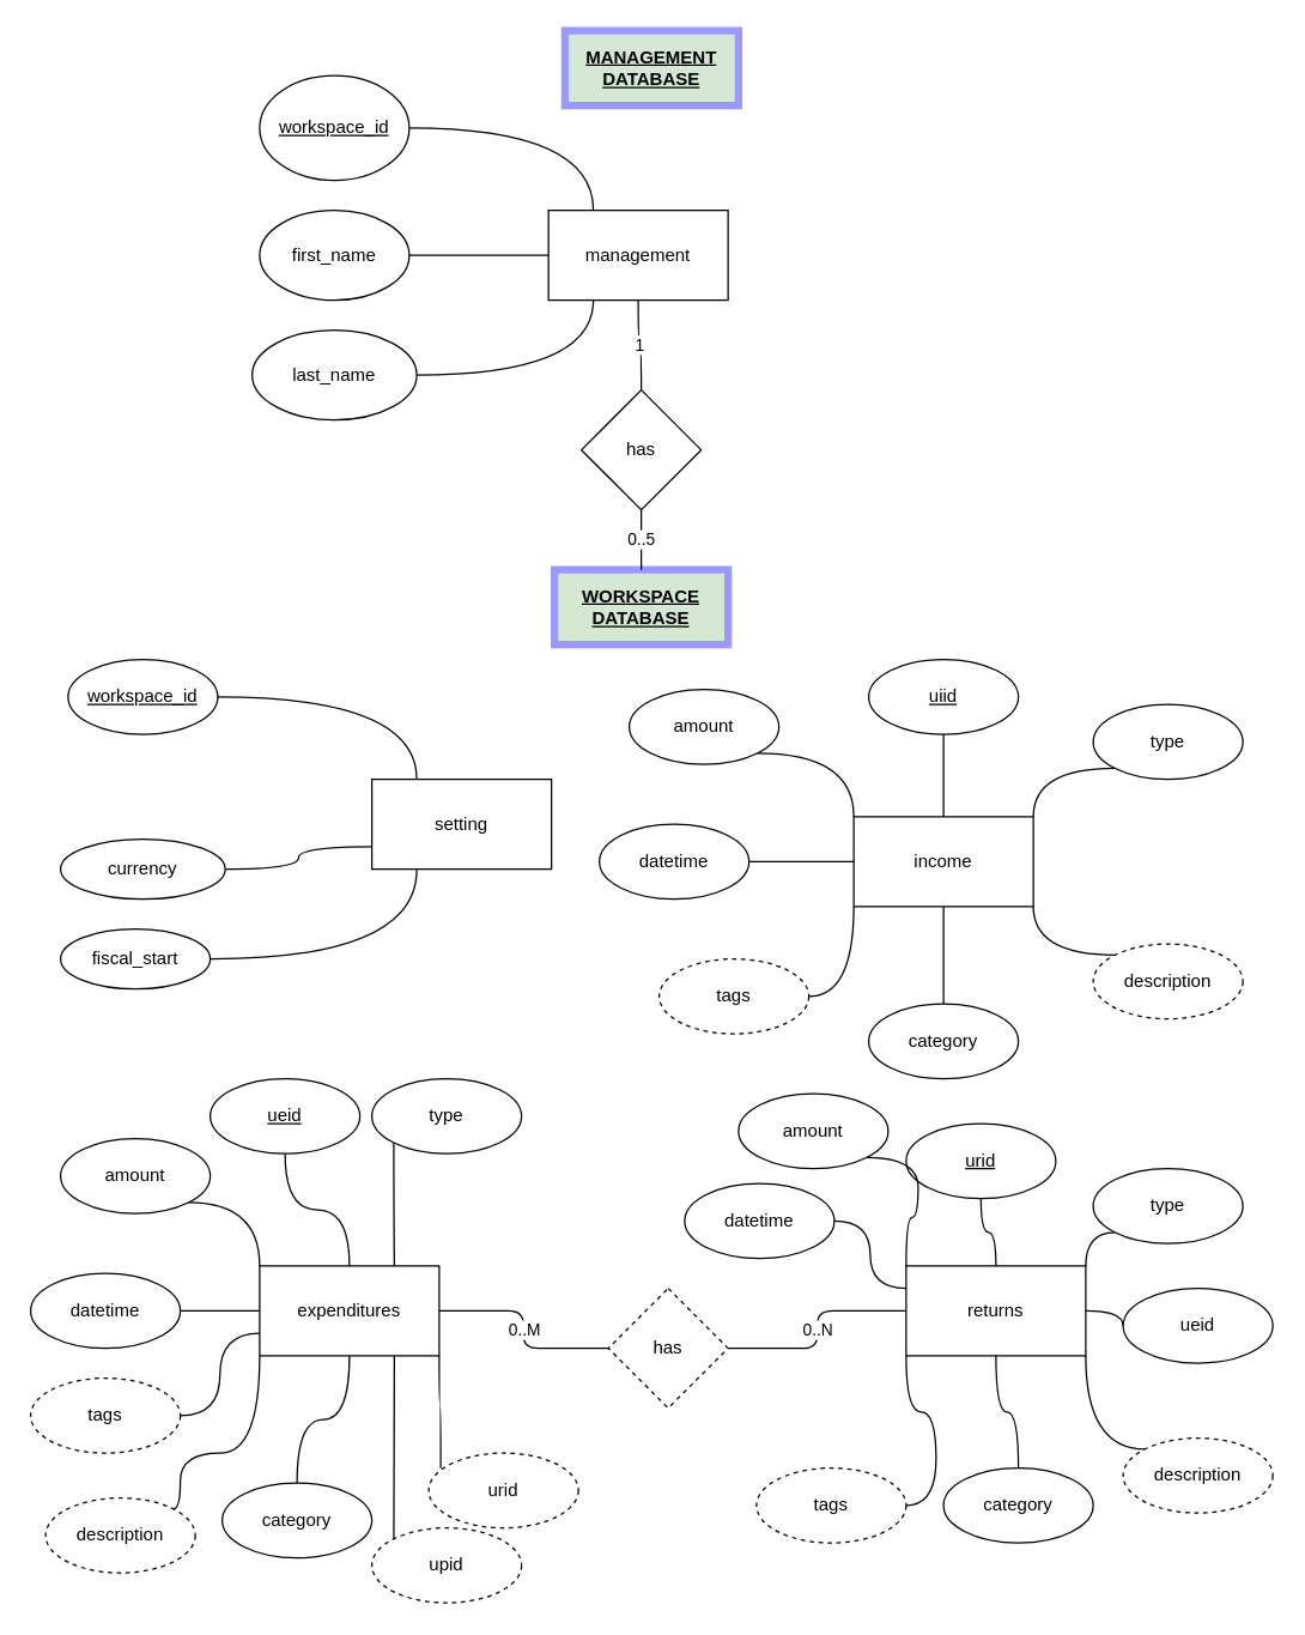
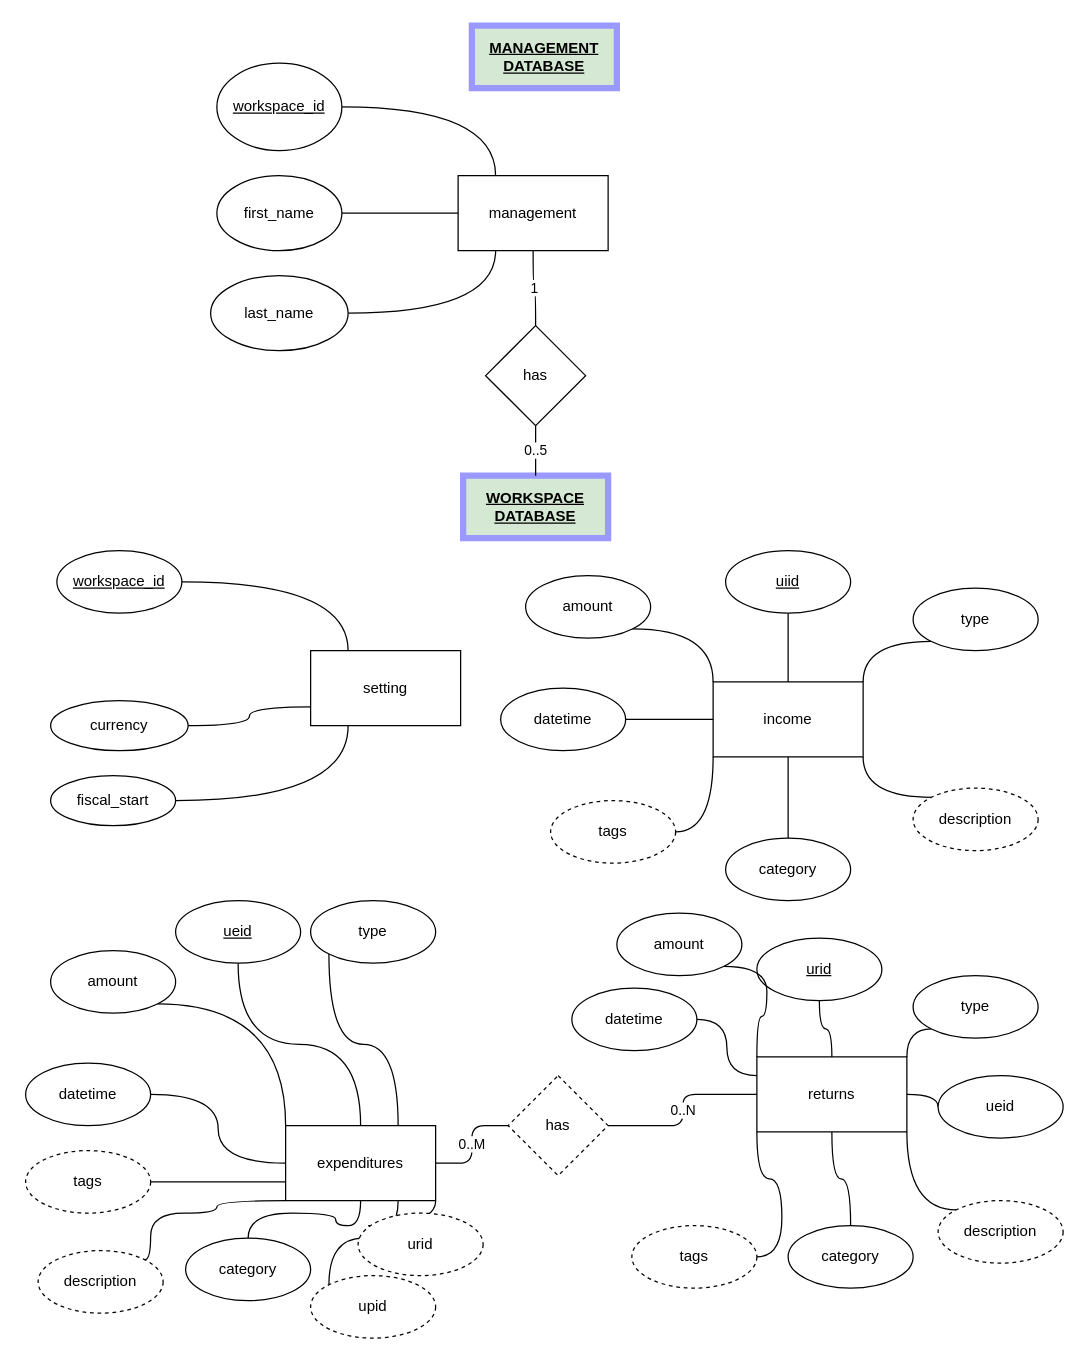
- <mxCell id="25" value="expenditures" style="rounded=0;whiteSpace=wrap;html=1;" vertex="1" parent="1"><mxGeometry x="173" y="845" width="120" height="60" as="geometry" /></mxCell>
+ <mxCell id="25" value="expenditures" style="rounded=0;whiteSpace=wrap;html=1;" vertex="1" parent="1"><mxGeometry x="228" y="900" width="120" height="60" as="geometry" /></mxCell>
